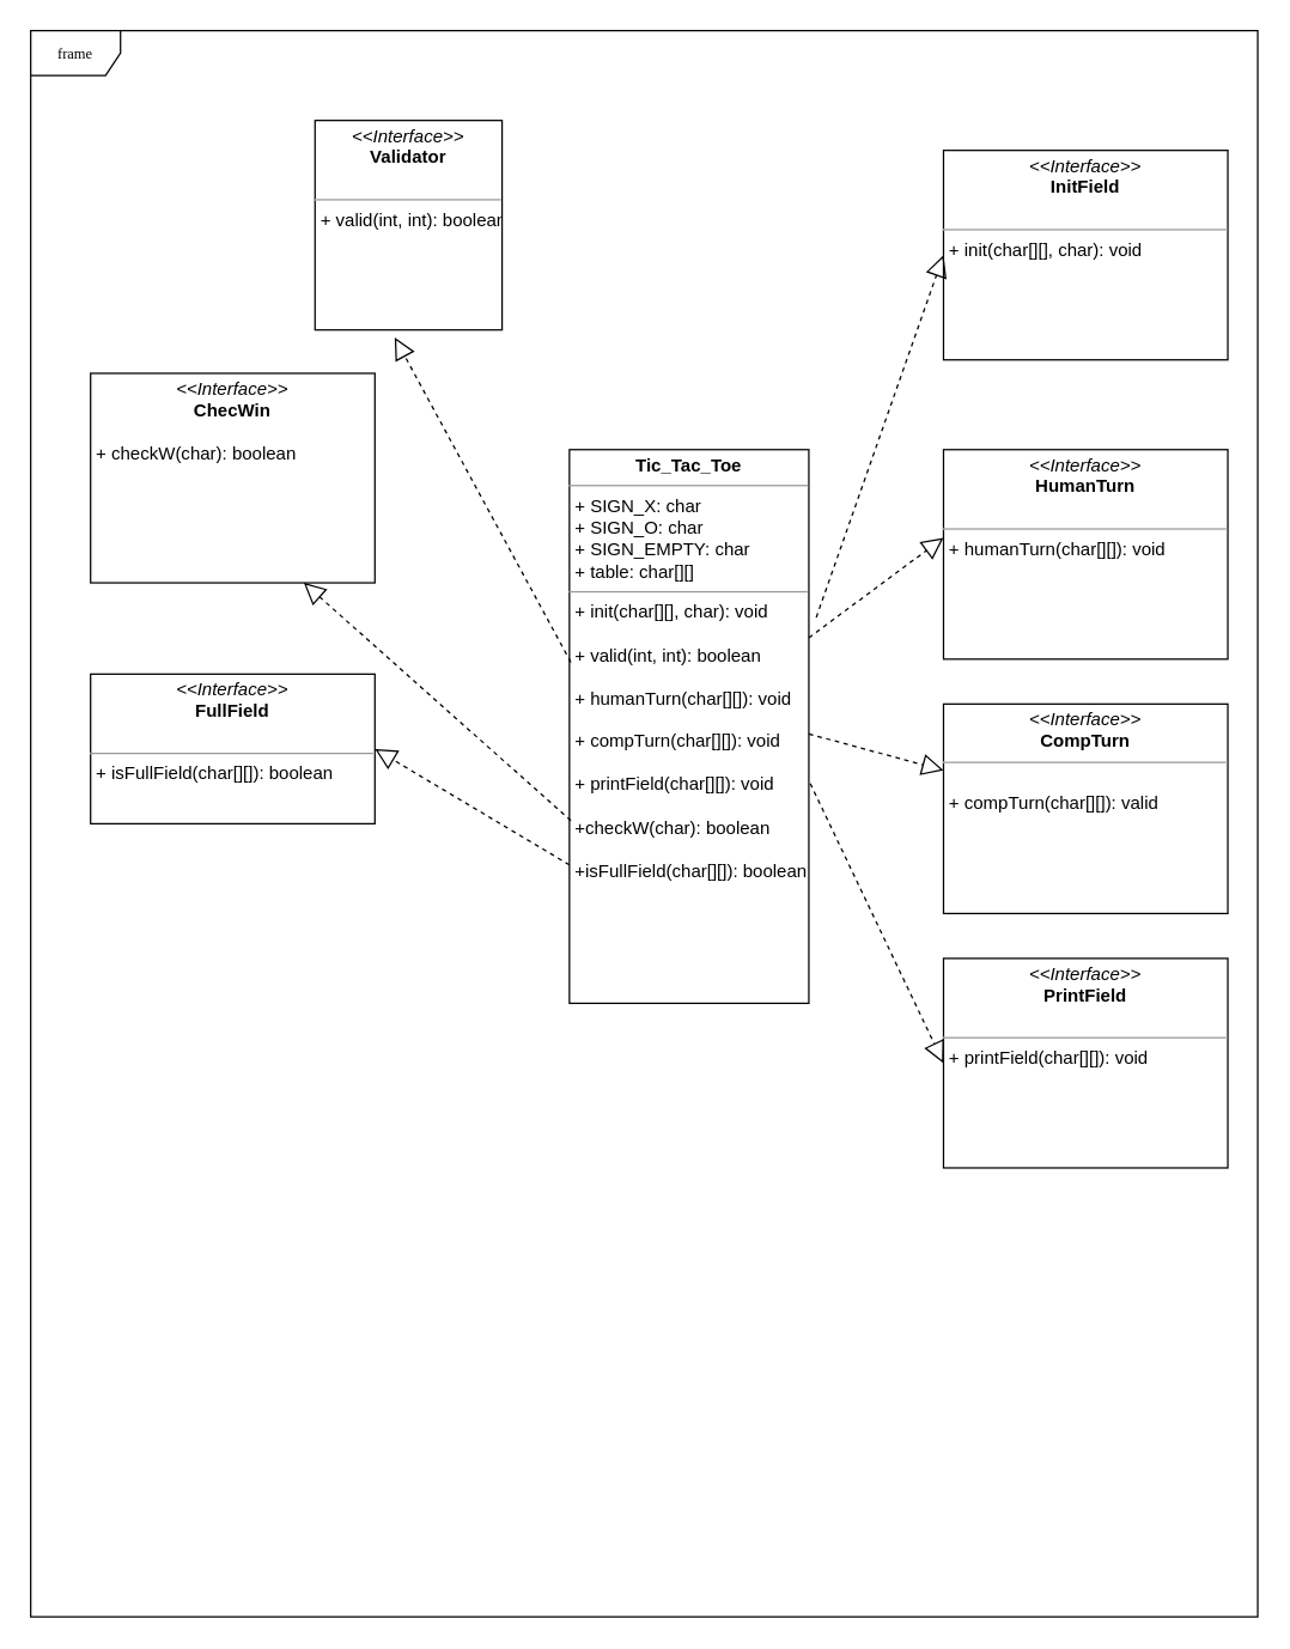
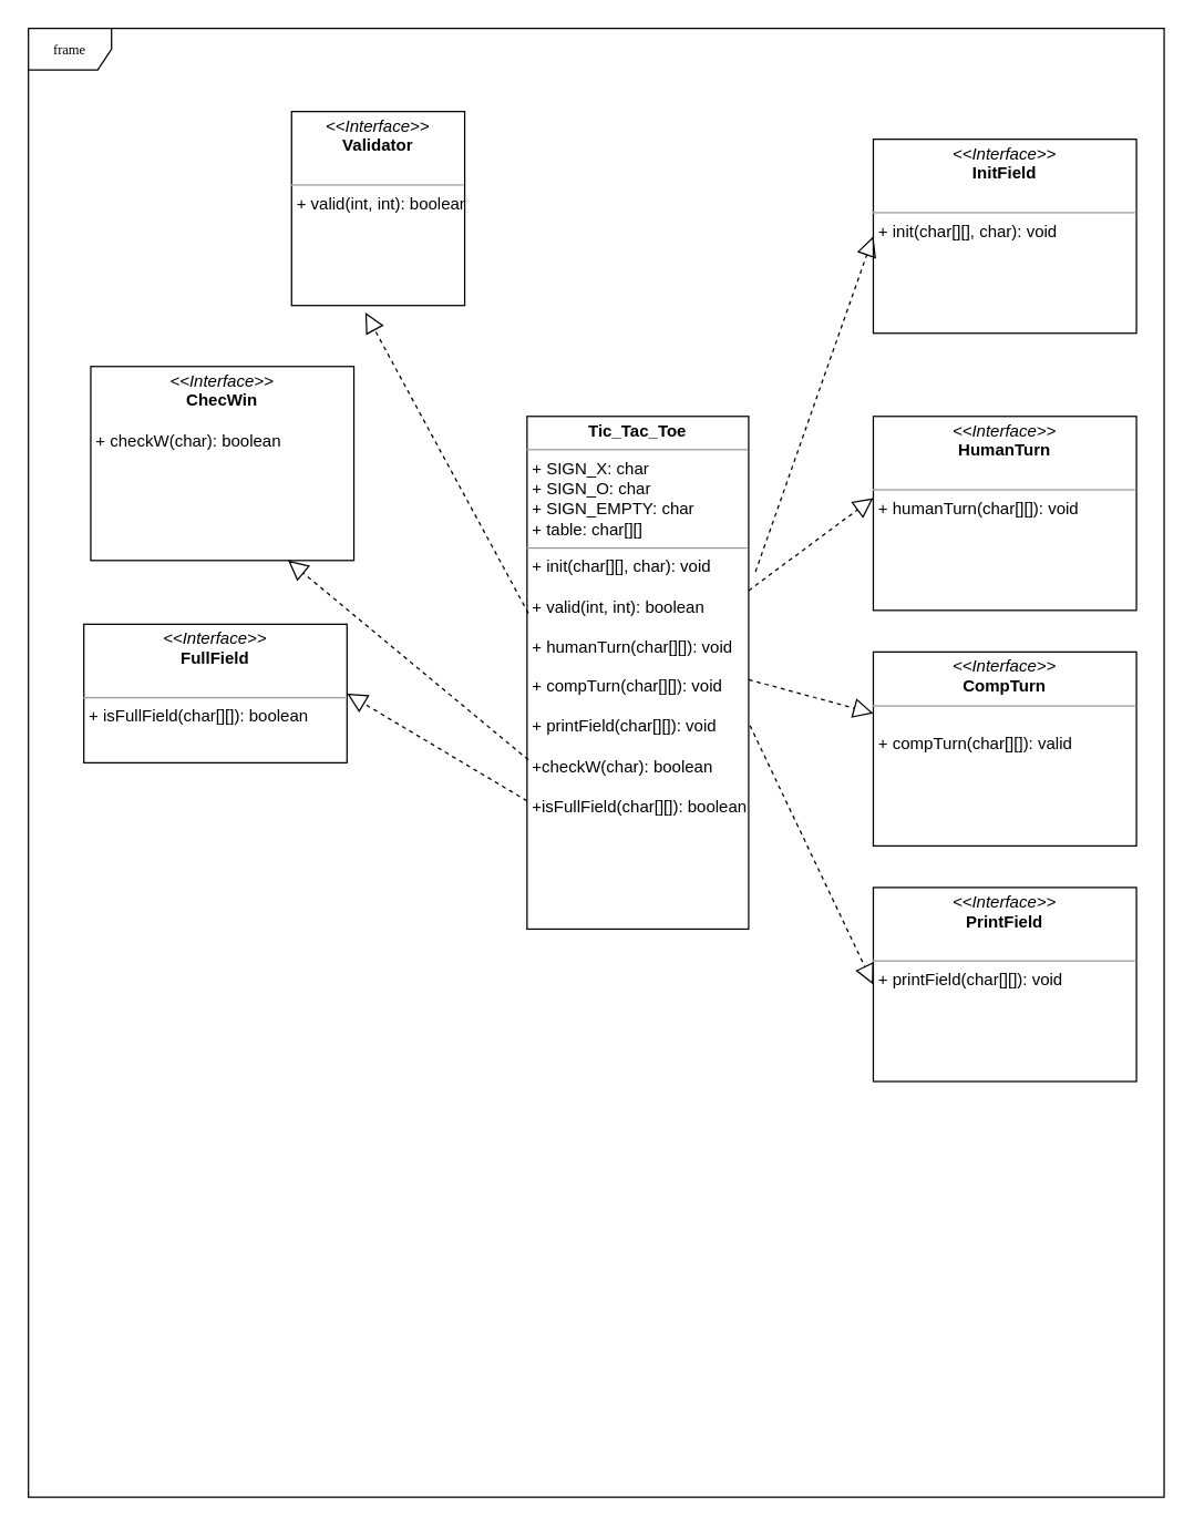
- <mxCell id="8" value="&lt;p style=&quot;margin: 0px ; margin-top: 4px ; text-align: center&quot;&gt;&lt;i&gt;&amp;lt;&amp;lt;Interface&amp;gt;&amp;gt;&lt;/i&gt;&lt;br&gt;&lt;b&gt;ChecWin&lt;/b&gt;&lt;/p&gt;&lt;p style=&quot;margin: 0px ; margin-left: 4px&quot;&gt;&lt;br&gt;&lt;/p&gt;&lt;p style=&quot;margin: 0px ; margin-left: 4px&quot;&gt;+ checkW(char): boolean&lt;br&gt;&lt;br&gt;&lt;/p&gt;" style="verticalAlign=top;align=left;overflow=fill;fontSize=12;fontFamily=Helvetica;html=1;rounded=0;shadow=0;comic=0;labelBackgroundColor=none;strokeWidth=1;" parent="1" vertex="1"><mxGeometry x="60" y="249" width="190" height="140" as="geometry" /></mxCell>
+ <mxCell id="8" value="&lt;p style=&quot;margin: 0px ; margin-top: 4px ; text-align: center&quot;&gt;&lt;i&gt;&amp;lt;&amp;lt;Interface&amp;gt;&amp;gt;&lt;/i&gt;&lt;br&gt;&lt;b&gt;ChecWin&lt;/b&gt;&lt;/p&gt;&lt;p style=&quot;margin: 0px ; margin-left: 4px&quot;&gt;&lt;br&gt;&lt;/p&gt;&lt;p style=&quot;margin: 0px ; margin-left: 4px&quot;&gt;+ checkW(char): boolean&lt;br&gt;&lt;br&gt;&lt;/p&gt;" style="verticalAlign=top;align=left;overflow=fill;fontSize=12;fontFamily=Helvetica;html=1;rounded=0;shadow=0;comic=0;labelBackgroundColor=none;strokeWidth=1;" parent="1" vertex="1"><mxGeometry x="65" y="264" width="190" height="140" as="geometry" /></mxCell>
